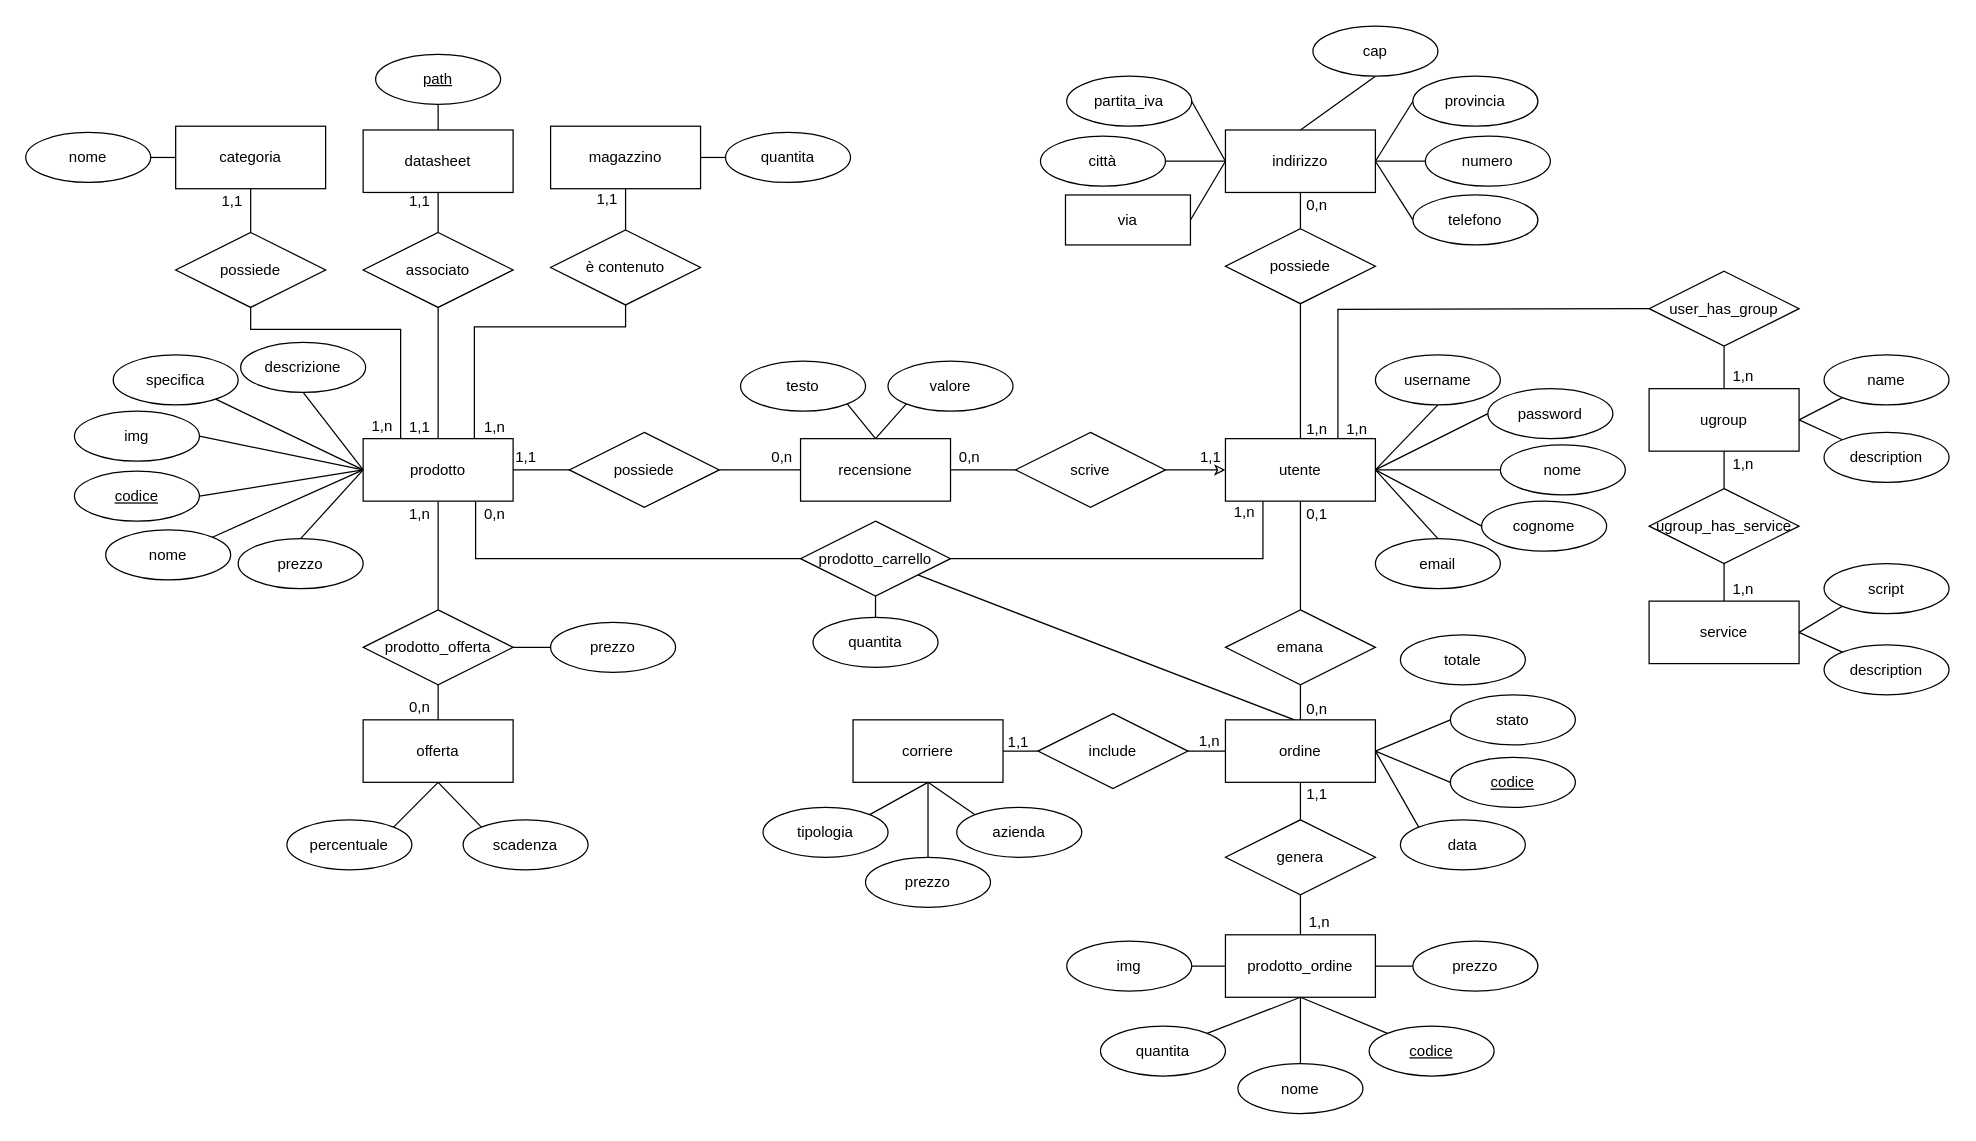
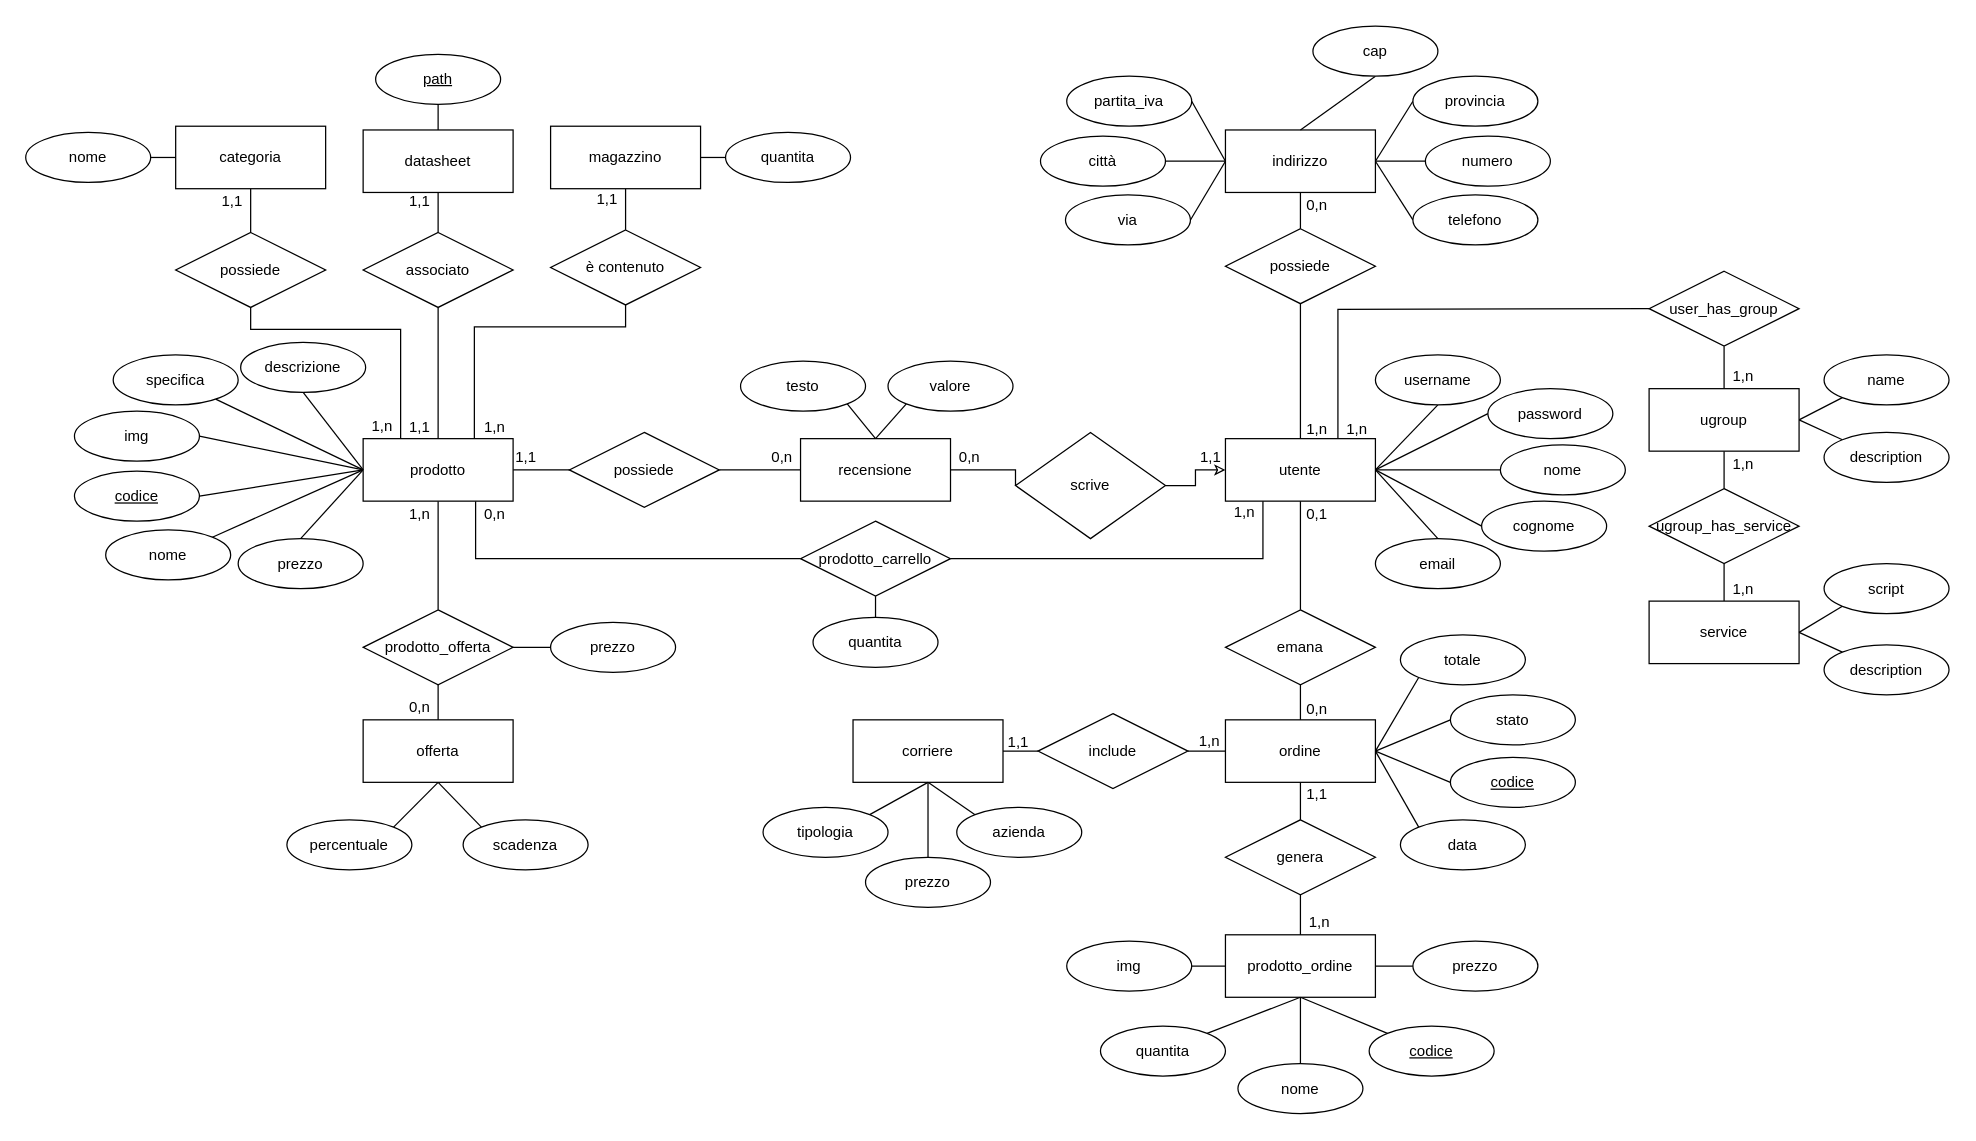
- <mxCell id="138" value="via" style="whiteSpace=wrap;html=1;align=center;flipV=0;rounded=0;" parent="1" vertex="1"><mxGeometry x="852" y="155.5" width="100" height="40" as="geometry" /></mxCell>
+ <mxCell id="138" value="via" style="ellipse;whiteSpace=wrap;html=1;align=center;flipV=0;" parent="1" vertex="1"><mxGeometry x="852" y="155.5" width="100" height="40" as="geometry" /></mxCell>
- <mxCell id="61" value="scrive" style="shape=rhombus;perimeter=rhombusPerimeter;whiteSpace=wrap;html=1;align=center;" parent="1" vertex="1"><mxGeometry x="812" y="345.5" width="120" height="60" as="geometry" /></mxCell>
+ <mxCell id="61" value="scrive" style="shape=rhombus;perimeter=rhombusPerimeter;whiteSpace=wrap;html=1;align=center;" parent="1" vertex="1"><mxGeometry x="812" y="345.5" width="120" height="85" as="geometry" /></mxCell>
- <mxCell id="16" style="edgeStyle=none;rounded=0;orthogonalLoop=1;jettySize=auto;html=1;exitX=1;exitY=0.5;exitDx=0;exitDy=0;endArrow=none;endFill=0;strokeColor=default;" parent="1" source="20" target="64" edge="1"><mxGeometry relative="1" as="geometry" /></mxCell>
+ <mxCell id="16" style="edgeStyle=none;rounded=0;orthogonalLoop=1;jettySize=auto;html=1;exitX=1;exitY=0.5;exitDx=0;exitDy=0;entryX=0;entryY=1;entryDx=0;entryDy=0;endArrow=none;endFill=0;strokeColor=default;" parent="1" source="20" target="65" edge="1"><mxGeometry relative="1" as="geometry" /></mxCell>
